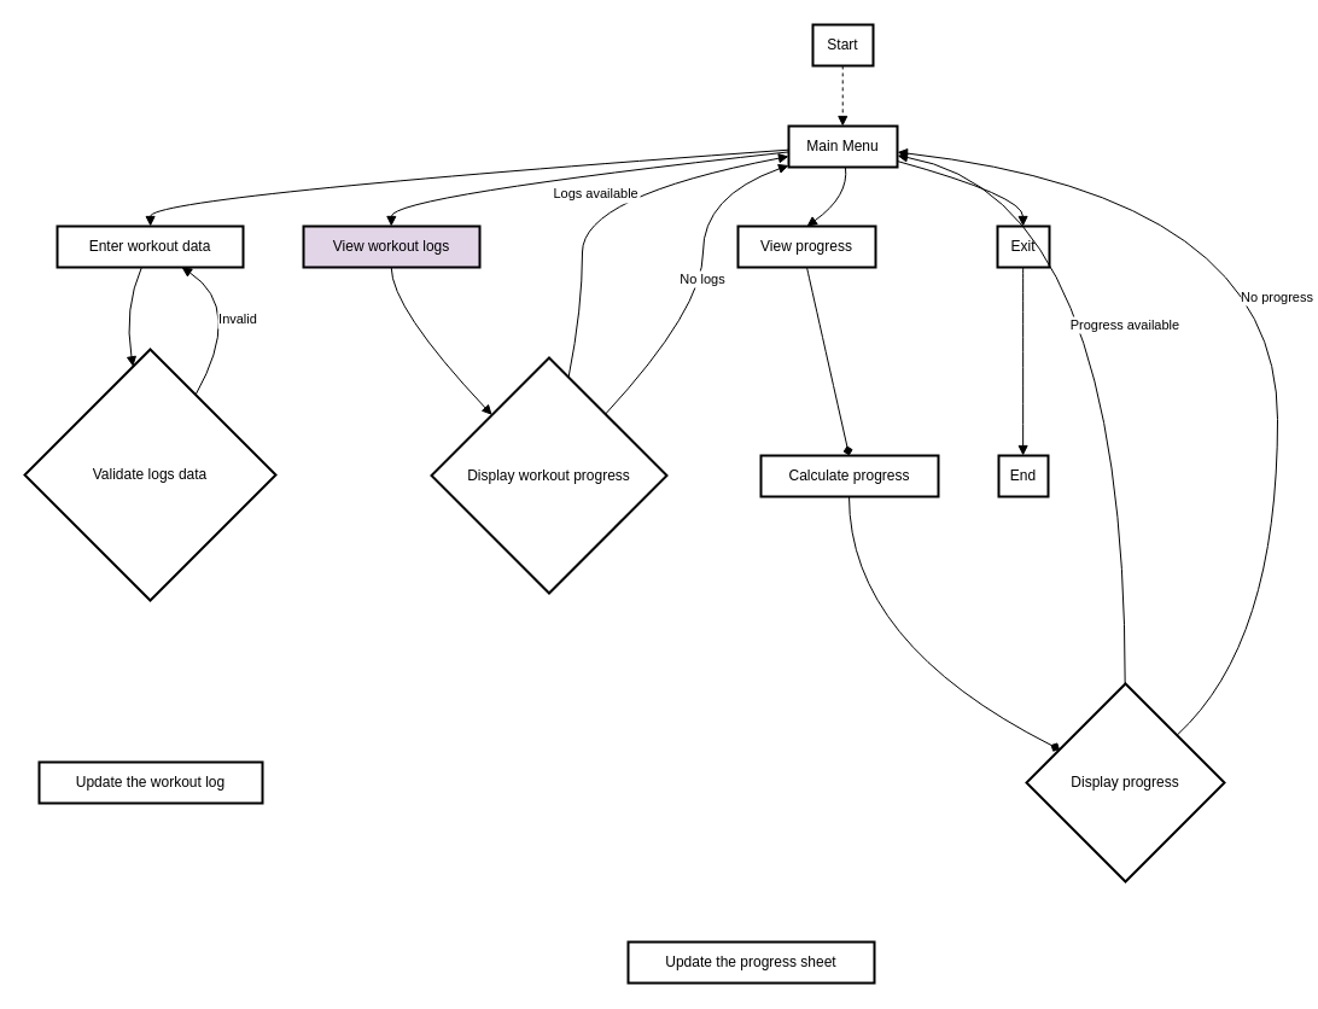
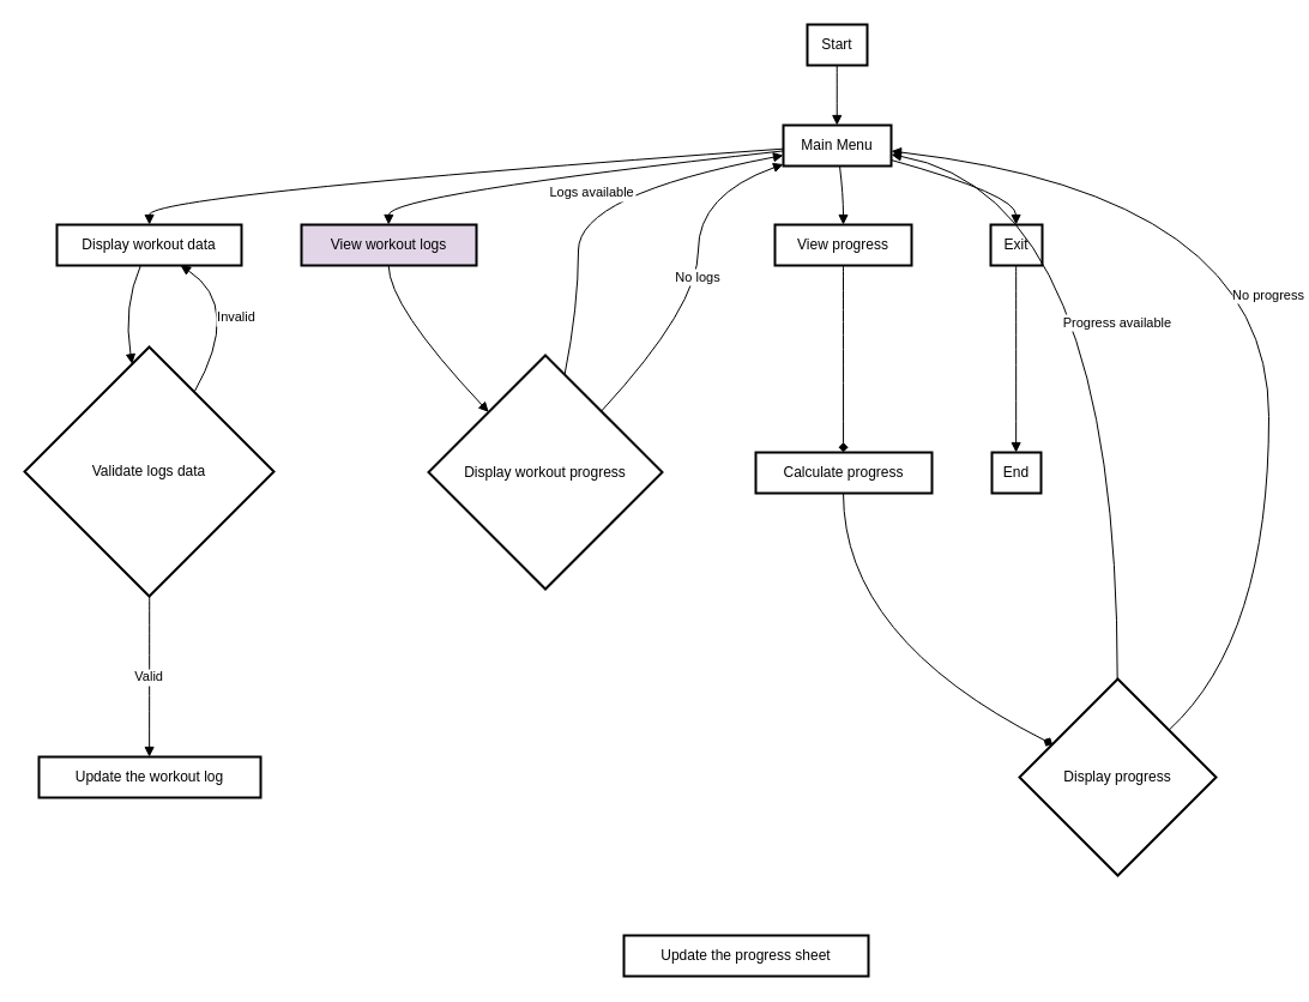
- <mxCell id="15" value="" style="curved=1;startArrow=none;endArrow=block;exitX=0.495;exitY=0.988;entryX=0.497;entryY=-0.012;rounded=0;dashed=1;" edge="1" parent="1" source="2" target="3"><mxGeometry relative="1" as="geometry"><Array as="points" /></mxGeometry></mxCell>
+ <mxCell id="15" value="" style="curved=1;startArrow=none;endArrow=block;exitX=0.495;exitY=0.988;entryX=0.497;entryY=-0.012;rounded=0;" edge="1" parent="1" source="2" target="3"><mxGeometry relative="1" as="geometry"><Array as="points" /></mxGeometry></mxCell>
- <mxCell id="4" value="Enter workout data" style="whiteSpace=wrap;strokeWidth=2;" vertex="1" parent="1"><mxGeometry x="47" y="187" width="154" height="34" as="geometry" /></mxCell>
+ <mxCell id="4" value="Display workout data" style="whiteSpace=wrap;strokeWidth=2;" vertex="1" parent="1"><mxGeometry x="47" y="187" width="154" height="34" as="geometry" /></mxCell>
- <mxCell id="6" value="View progress" style="whiteSpace=wrap;strokeWidth=2;" vertex="1" parent="1"><mxGeometry x="611" y="187" width="114" height="34" as="geometry" /></mxCell>
+ <mxCell id="6" value="View progress" style="whiteSpace=wrap;strokeWidth=2;" vertex="1" parent="1"><mxGeometry x="646" y="187" width="114" height="34" as="geometry" /></mxCell>
+ <mxCell id="22" value="Valid" style="curved=1;startArrow=none;endArrow=block;exitX=0.501;exitY=1.003;entryX=0.498;entryY=0.01;rounded=0;" edge="1" parent="1" source="8" target="9"><mxGeometry relative="1" as="geometry"><Array as="points" /></mxGeometry></mxCell>
